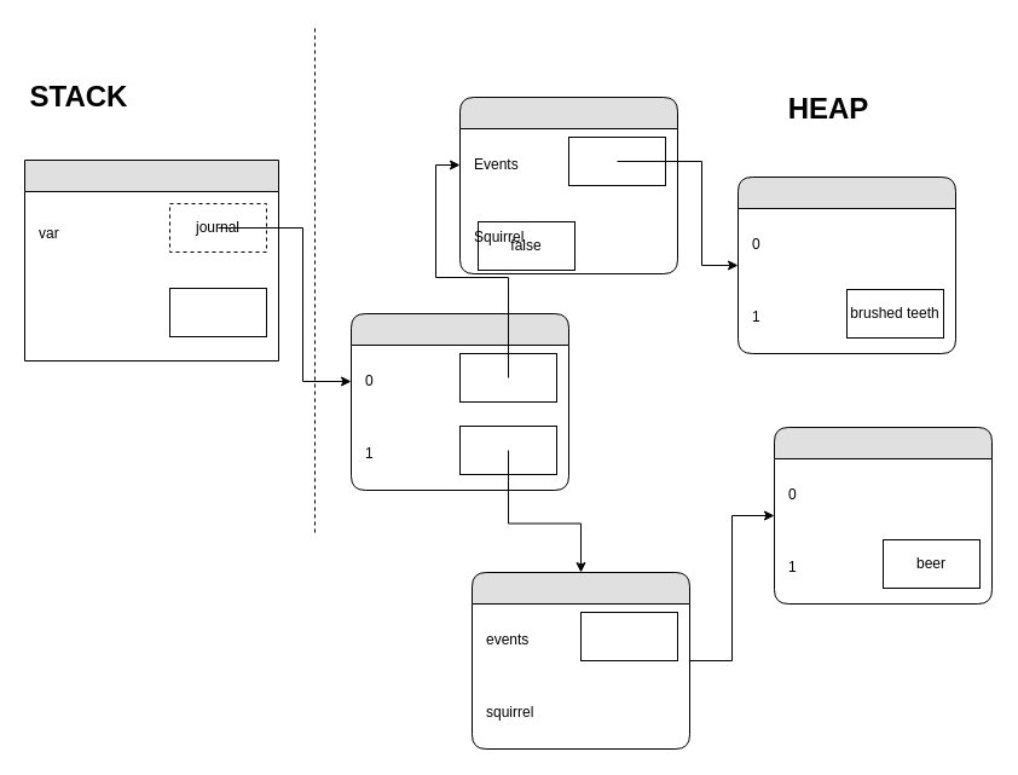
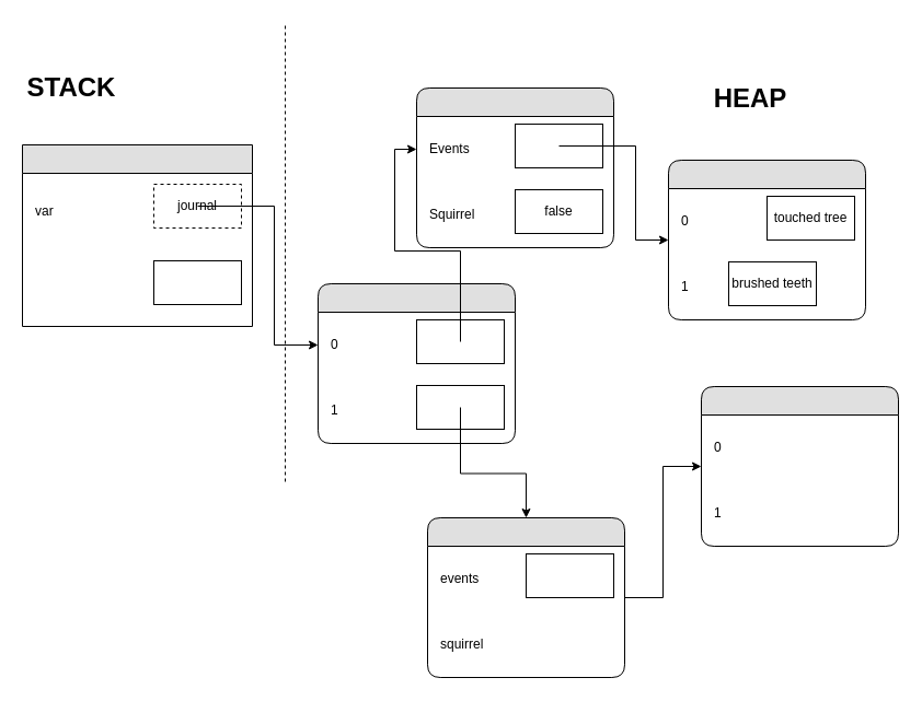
+ <mxCell id="17" value="touched tree" style="rounded=0;whiteSpace=wrap;html=1;strokeColor=#000000;strokeWidth=1;fillColor=none;points=[[0.5,0.5,0]]" vertex="1" parent="16"><mxGeometry x="90" y="7" width="80" height="40" as="geometry" /></mxCell>
- <mxCell id="14" value="false" style="rounded=0;whiteSpace=wrap;html=1;strokeColor=#000000;strokeWidth=1;fillColor=none;points=[[0.5,0.5,0]]" vertex="1" parent="13"><mxGeometry x="15" y="17" width="80" height="40" as="geometry" /></mxCell>
+ <mxCell id="14" value="false" style="rounded=0;whiteSpace=wrap;html=1;strokeColor=#000000;strokeWidth=1;fillColor=none;points=[[0.5,0.5,0]]" vertex="1" parent="13"><mxGeometry x="90" y="7" width="80" height="40" as="geometry" /></mxCell>
- <mxCell id="19" value="brushed teeth" style="rounded=0;whiteSpace=wrap;html=1;strokeColor=#000000;strokeWidth=1;fillColor=none;points=[[0.5,0.5,0]]" vertex="1" parent="18"><mxGeometry x="90" y="7" width="80" height="40" as="geometry" /></mxCell>
+ <mxCell id="19" value="brushed teeth" style="rounded=0;whiteSpace=wrap;html=1;strokeColor=#000000;strokeWidth=1;fillColor=none;points=[[0.5,0.5,0]]" vertex="1" parent="18"><mxGeometry x="55" y="7" width="80" height="40" as="geometry" /></mxCell>
- <mxCell id="37" value="beer" style="rounded=0;whiteSpace=wrap;html=1;strokeColor=#000000;strokeWidth=1;fillColor=none;points=[[0.5,0.5,0]]" vertex="1" parent="36"><mxGeometry x="90" y="7" width="80" height="40" as="geometry" /></mxCell>
